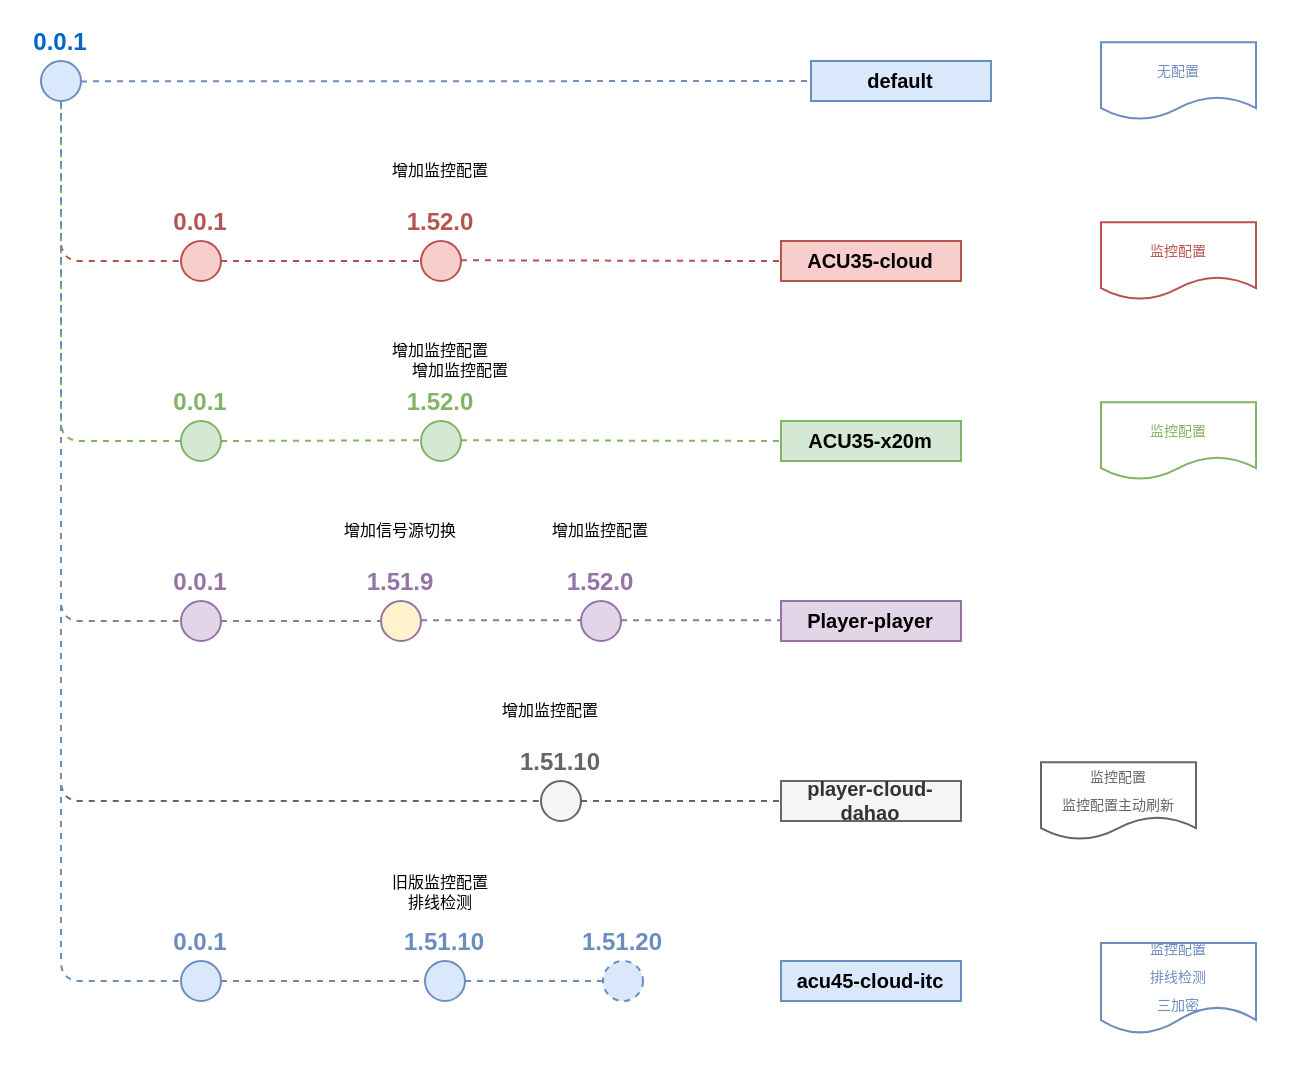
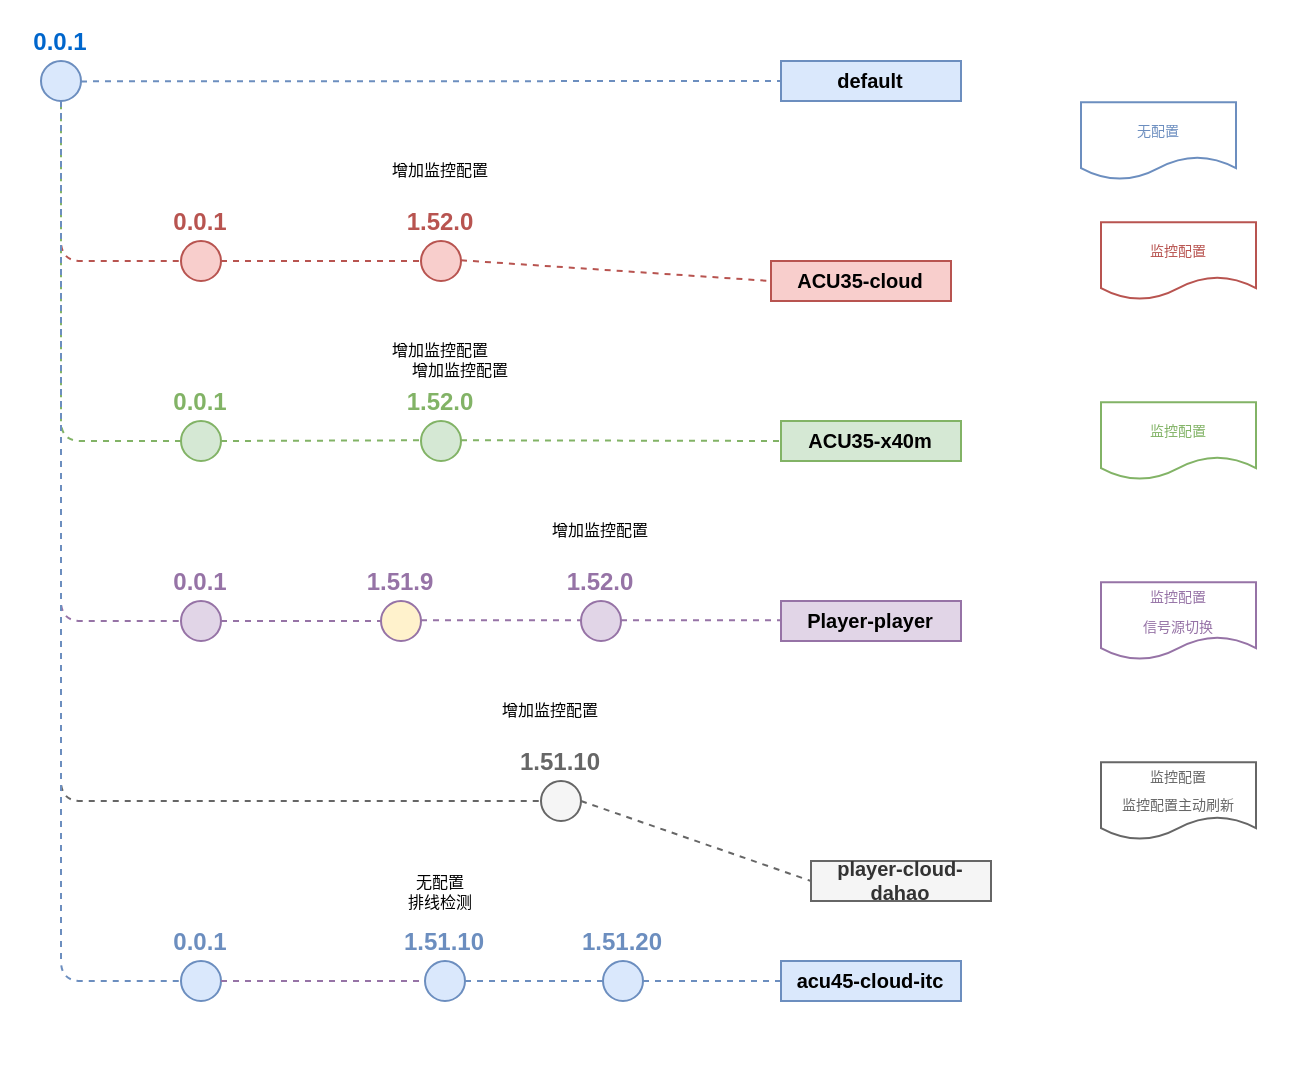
- <mxCell id="3" value="default" style="text;html=1;strokeColor=#6C8EBF;fillColor=#dae8fc;align=center;verticalAlign=middle;whiteSpace=wrap;rounded=0;fontSize=10;fontStyle=1" vertex="1" parent="1"><mxGeometry x="405" y="30" width="90" height="20" as="geometry" /></mxCell>
+ <mxCell id="3" value="default" style="text;html=1;strokeColor=#6C8EBF;fillColor=#dae8fc;align=center;verticalAlign=middle;whiteSpace=wrap;rounded=0;fontSize=10;fontStyle=1" vertex="1" parent="1"><mxGeometry x="390" y="30" width="90" height="20" as="geometry" /></mxCell>
- <mxCell id="14" value="&lt;font color=&quot;#6c8ebf&quot;&gt;&lt;span style=&quot;font-size: 7px; text-wrap-mode: nowrap;&quot;&gt;无配置&lt;/span&gt;&lt;/font&gt;" style="shape=document;whiteSpace=wrap;html=1;boundedLbl=1;strokeColor=#6C8EBF;" vertex="1" parent="1"><mxGeometry x="550" y="20.63" width="77.5" height="38.75" as="geometry" /></mxCell>
+ <mxCell id="14" value="&lt;font color=&quot;#6c8ebf&quot;&gt;&lt;span style=&quot;font-size: 7px; text-wrap-mode: nowrap;&quot;&gt;无配置&lt;/span&gt;&lt;/font&gt;" style="shape=document;whiteSpace=wrap;html=1;boundedLbl=1;strokeColor=#6C8EBF;" vertex="1" parent="1"><mxGeometry x="540" y="50.63" width="77.5" height="38.75" as="geometry" /></mxCell>
- <mxCell id="4" value="ACU35-cloud" style="text;html=1;strokeColor=#b85450;fillColor=#f8cecc;align=center;verticalAlign=middle;whiteSpace=wrap;rounded=0;fontSize=10;fontStyle=1" vertex="1" parent="1"><mxGeometry x="390" y="120" width="90" height="20" as="geometry" /></mxCell>
+ <mxCell id="4" value="ACU35-cloud" style="text;html=1;strokeColor=#b85450;fillColor=#f8cecc;align=center;verticalAlign=middle;whiteSpace=wrap;rounded=0;fontSize=10;fontStyle=1" vertex="1" parent="1"><mxGeometry x="385" y="130" width="90" height="20" as="geometry" /></mxCell>
- <mxCell id="5" value="ACU35-x20m" style="text;html=1;strokeColor=#82B366;fillColor=#d5e8d4;align=center;verticalAlign=middle;whiteSpace=wrap;rounded=0;fontSize=10;fontStyle=1" vertex="1" parent="1"><mxGeometry x="390" y="210" width="90" height="20" as="geometry" /></mxCell>
+ <mxCell id="5" value="ACU35-x40m" style="text;html=1;strokeColor=#82B366;fillColor=#d5e8d4;align=center;verticalAlign=middle;whiteSpace=wrap;rounded=0;fontSize=10;fontStyle=1" vertex="1" parent="1"><mxGeometry x="390" y="210" width="90" height="20" as="geometry" /></mxCell>
- <mxCell id="29" value="增加信号源切换" style="text;html=1;align=center;verticalAlign=middle;whiteSpace=wrap;rounded=0;fontSize=8;" vertex="1" parent="1"><mxGeometry x="170" y="250" width="60" height="30" as="geometry" /></mxCell>
+ <mxCell id="23" value="&lt;font style=&quot;line-height: 100%; font-size: 7px;&quot;&gt;&lt;span style=&quot;text-wrap-mode: nowrap;&quot;&gt;监控配置&lt;/span&gt;&lt;/font&gt;&lt;div&gt;&lt;span style=&quot;font-size: 7px; font-family: 宋体, monospace; background-color: initial;&quot;&gt;信号源切换&lt;/span&gt;&lt;/div&gt;" style="shape=document;whiteSpace=wrap;html=1;boundedLbl=1;strokeColor=#9673A6;fontColor=#9673A6;fillColor=default;" vertex="1" parent="1"><mxGeometry x="550" y="290.63" width="77.5" height="38.75" as="geometry" /></mxCell>
- <mxCell id="8" value="player-cloud-dahao" style="text;html=1;strokeColor=#666666;fillColor=#f5f5f5;align=center;verticalAlign=middle;whiteSpace=wrap;rounded=0;fontColor=#333333;fontSize=10;fontStyle=1" vertex="1" parent="1"><mxGeometry x="390" y="390" width="90" height="20" as="geometry" /></mxCell>
+ <mxCell id="8" value="player-cloud-dahao" style="text;html=1;strokeColor=#666666;fillColor=#f5f5f5;align=center;verticalAlign=middle;whiteSpace=wrap;rounded=0;fontColor=#333333;fontSize=10;fontStyle=1" vertex="1" parent="1"><mxGeometry x="405" y="430" width="90" height="20" as="geometry" /></mxCell>
- <mxCell id="36" value="&lt;font style=&quot;font-size: 7px; line-height: 100%;&quot;&gt;&lt;span style=&quot;text-wrap-mode: nowrap;&quot;&gt;监控配置&lt;/span&gt;&lt;/font&gt;&lt;div style=&quot;line-height: 100%;&quot;&gt;&lt;font&gt;&lt;span style=&quot;font-size: 7px; text-wrap-mode: nowrap;&quot;&gt;监控配置主动刷新&lt;/span&gt;&lt;/font&gt;&lt;/div&gt;" style="shape=document;whiteSpace=wrap;html=1;boundedLbl=1;strokeColor=#666666;fontColor=#666666;" vertex="1" parent="1"><mxGeometry x="520" y="380.63" width="77.5" height="38.75" as="geometry" /></mxCell>
+ <mxCell id="36" value="&lt;font style=&quot;font-size: 7px; line-height: 100%;&quot;&gt;&lt;span style=&quot;text-wrap-mode: nowrap;&quot;&gt;监控配置&lt;/span&gt;&lt;/font&gt;&lt;div style=&quot;line-height: 100%;&quot;&gt;&lt;font&gt;&lt;span style=&quot;font-size: 7px; text-wrap-mode: nowrap;&quot;&gt;监控配置主动刷新&lt;/span&gt;&lt;/font&gt;&lt;/div&gt;" style="shape=document;whiteSpace=wrap;html=1;boundedLbl=1;strokeColor=#666666;fontColor=#666666;" vertex="1" parent="1"><mxGeometry x="550" y="380.63" width="77.5" height="38.75" as="geometry" /></mxCell>
- <mxCell id="44" value="旧版监控配置&lt;div&gt;排线检测&lt;/div&gt;" style="text;html=1;align=center;verticalAlign=middle;whiteSpace=wrap;rounded=0;fontSize=8;" vertex="1" parent="1"><mxGeometry x="190" y="431" width="60" height="30" as="geometry" /></mxCell>
+ <mxCell id="44" value="无配置&lt;div&gt;排线检测&lt;/div&gt;" style="text;html=1;align=center;verticalAlign=middle;whiteSpace=wrap;rounded=0;fontSize=8;" vertex="1" parent="1"><mxGeometry x="190" y="431" width="60" height="30" as="geometry" /></mxCell>
- <mxCell id="47" value="&lt;font color=&quot;#6c8ebf&quot;&gt;1.51.20&lt;/font&gt;" style="ellipse;whiteSpace=wrap;html=1;aspect=fixed;fillColor=#DAE8FC;strokeColor=#6C8EBF;fontStyle=1;labelPosition=center;verticalLabelPosition=top;align=center;verticalAlign=bottom;dashed=1;" vertex="1" parent="1"><mxGeometry x="301" y="480" width="20" height="20" as="geometry" /></mxCell>
+ <mxCell id="47" value="&lt;font color=&quot;#6c8ebf&quot;&gt;1.51.20&lt;/font&gt;" style="ellipse;whiteSpace=wrap;html=1;aspect=fixed;fillColor=#DAE8FC;strokeColor=#6C8EBF;fontStyle=1;labelPosition=center;verticalLabelPosition=top;align=center;verticalAlign=bottom;" vertex="1" parent="1"><mxGeometry x="301" y="480" width="20" height="20" as="geometry" /></mxCell>
+ <mxCell id="48" value="" style="endArrow=none;dashed=1;html=1;fillColor=#dae8fc;strokeColor=#6C8EBF;rounded=0;exitX=1;exitY=0.5;exitDx=0;exitDy=0;entryX=0;entryY=0.5;entryDx=0;entryDy=0;" edge="1" parent="1" source="47" target="39"><mxGeometry width="50" height="50" relative="1" as="geometry"><mxPoint x="242" y="500" as="sourcePoint" /><mxPoint x="311" y="500" as="targetPoint" /><Array as="points" /></mxGeometry></mxCell>
- <mxCell id="40" value="&lt;font color=&quot;#6c8ebf&quot; style=&quot;font-size: 7px; line-height: 100%;&quot;&gt;&lt;span style=&quot;text-wrap-mode: nowrap;&quot;&gt;监控配置&lt;/span&gt;&lt;/font&gt;&lt;div&gt;&lt;div style=&quot;line-height: 100%;&quot;&gt;&lt;font color=&quot;#6c8ebf&quot;&gt;&lt;span style=&quot;font-size: 7px; text-wrap-mode: nowrap;&quot;&gt;排线检测&lt;/span&gt;&lt;/font&gt;&lt;/div&gt;&lt;/div&gt;&lt;div style=&quot;line-height: 100%;&quot;&gt;&lt;font color=&quot;#6c8ebf&quot;&gt;&lt;span style=&quot;font-size: 7px; text-wrap-mode: nowrap;&quot;&gt;三加密&lt;/span&gt;&lt;/font&gt;&lt;/div&gt;" style="shape=document;whiteSpace=wrap;html=1;boundedLbl=1;strokeColor=#6c8ebf;fillColor=default;" vertex="1" parent="1"><mxGeometry x="550" y="471" width="77.5" height="45.37" as="geometry" /></mxCell>
